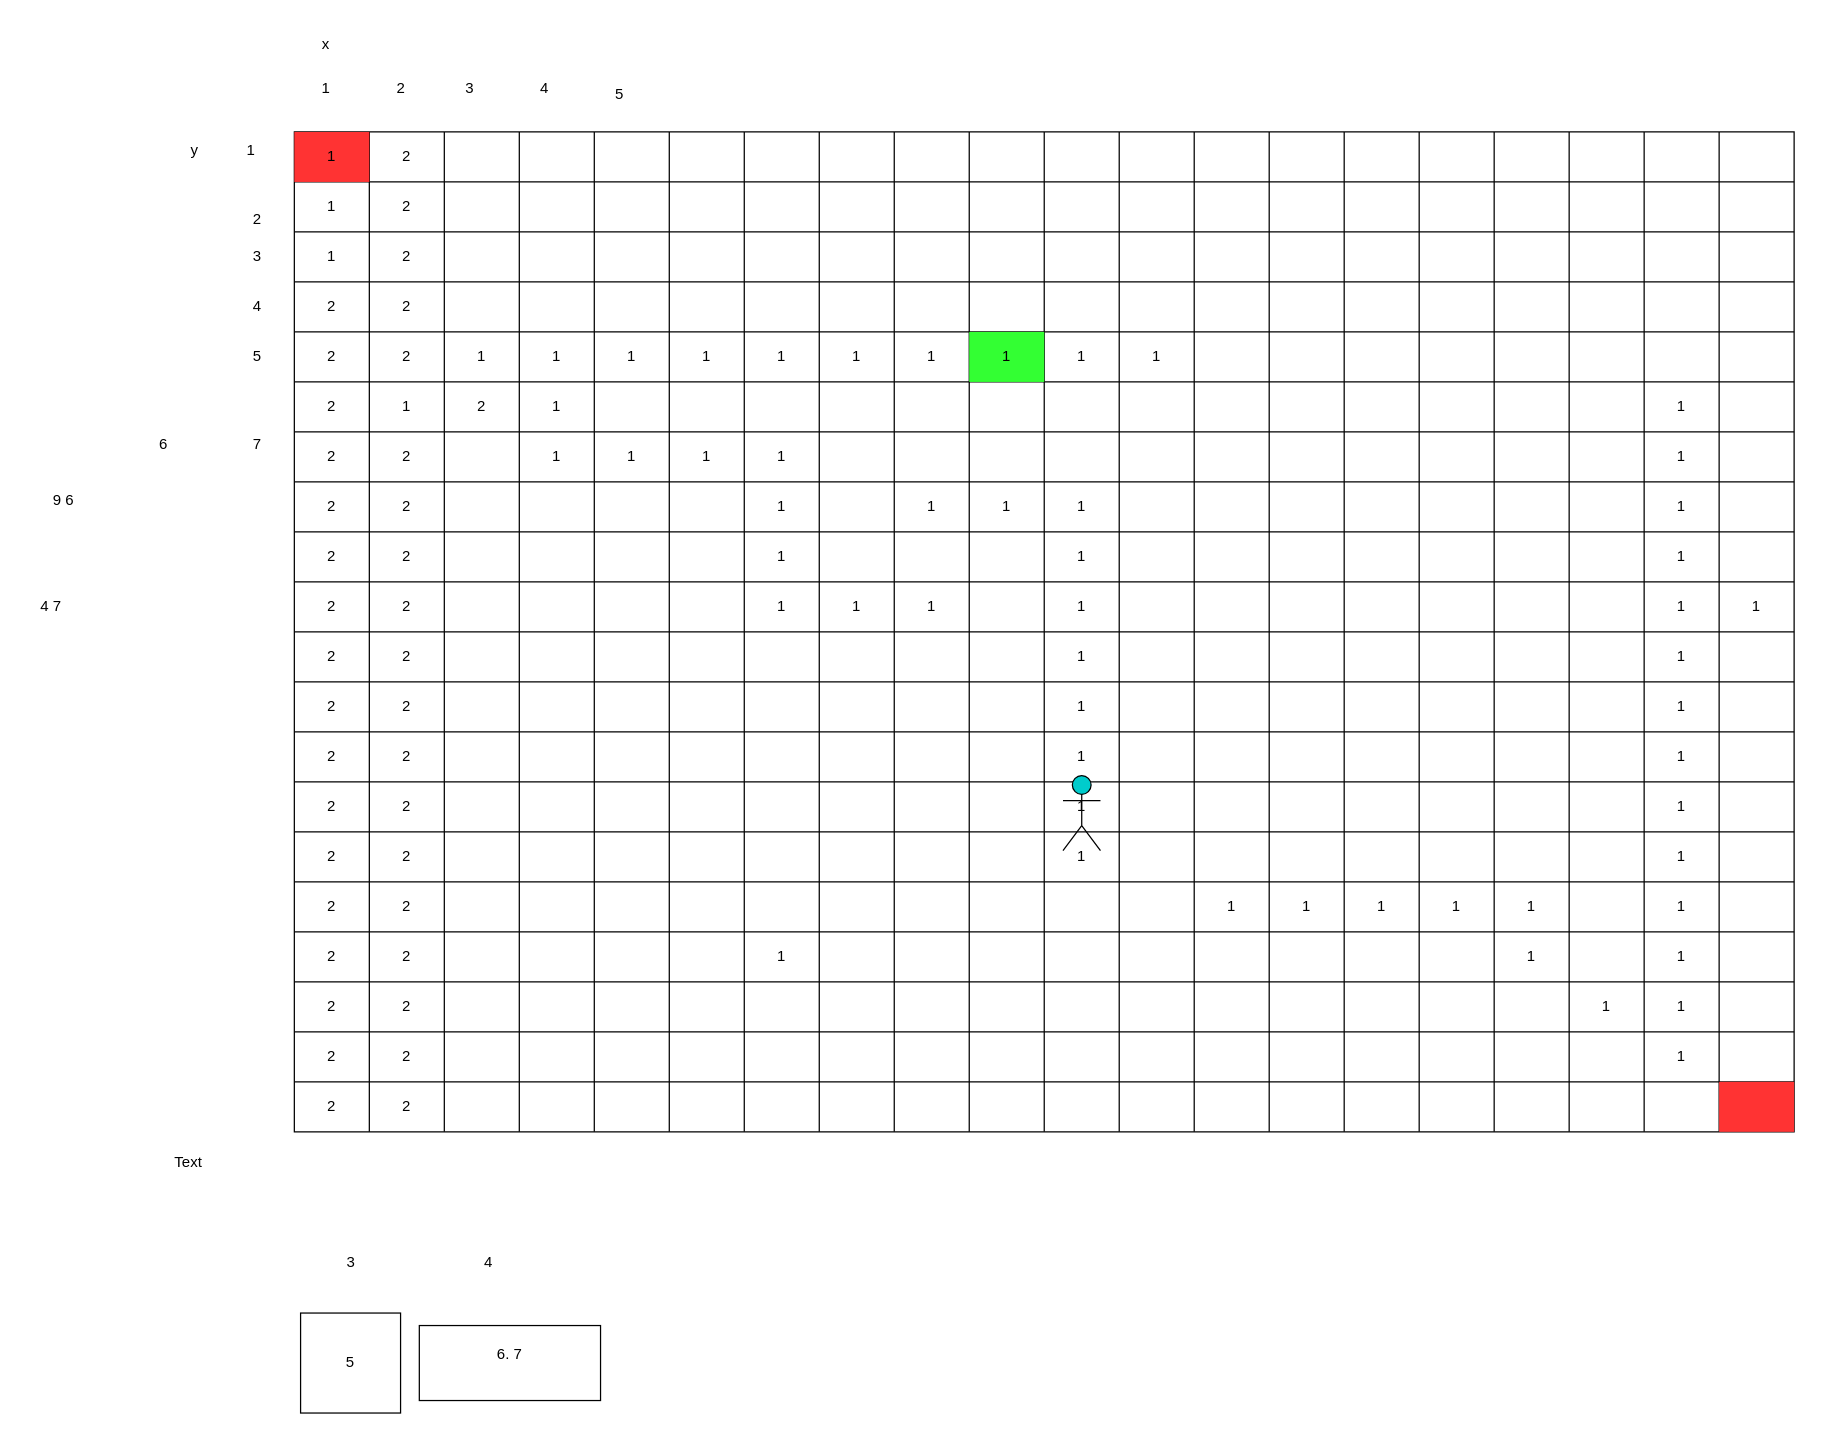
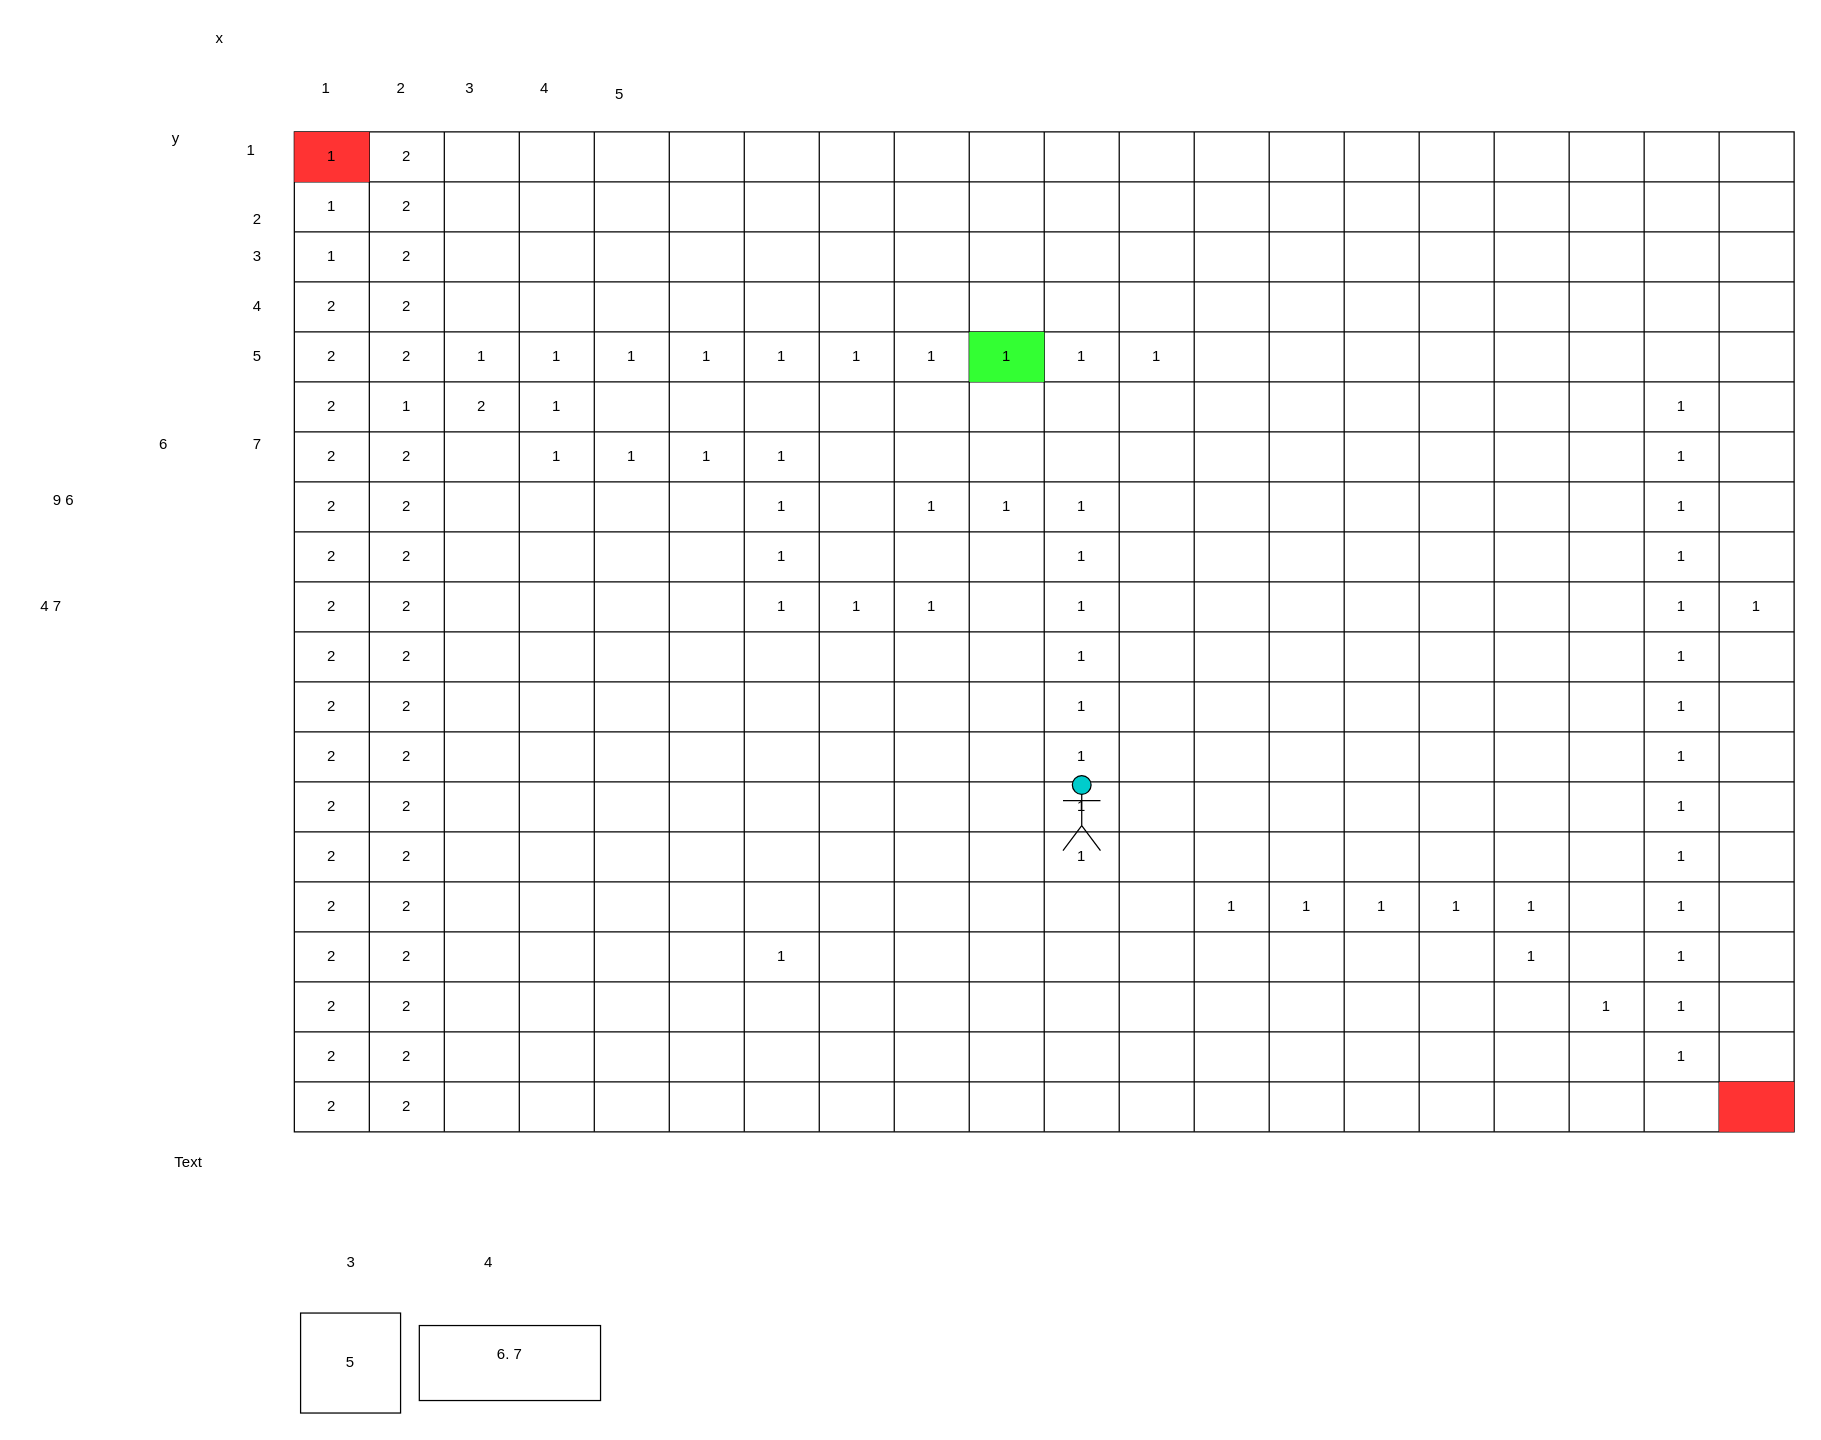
- <mxCell id="436" value="x" style="text;html=1;align=center;verticalAlign=middle;resizable=0;points=[];autosize=1;strokeColor=none;fillColor=none;" vertex="1" parent="1"><mxGeometry x="245" y="20" width="30" height="30" as="geometry" /></mxCell>
+ <mxCell id="436" value="x" style="text;html=1;align=center;verticalAlign=middle;resizable=0;points=[];autosize=1;strokeColor=none;fillColor=none;" vertex="1" parent="1"><mxGeometry x="160" y="15" width="30" height="30" as="geometry" /></mxCell>
- <mxCell id="437" value="y" style="text;html=1;align=center;verticalAlign=middle;resizable=0;points=[];autosize=1;strokeColor=none;fillColor=none;" vertex="1" parent="1"><mxGeometry x="140" y="105" width="30" height="30" as="geometry" /></mxCell>
+ <mxCell id="437" value="y" style="text;html=1;align=center;verticalAlign=middle;resizable=0;points=[];autosize=1;strokeColor=none;fillColor=none;" vertex="1" parent="1"><mxGeometry x="125" y="95" width="30" height="30" as="geometry" /></mxCell>
